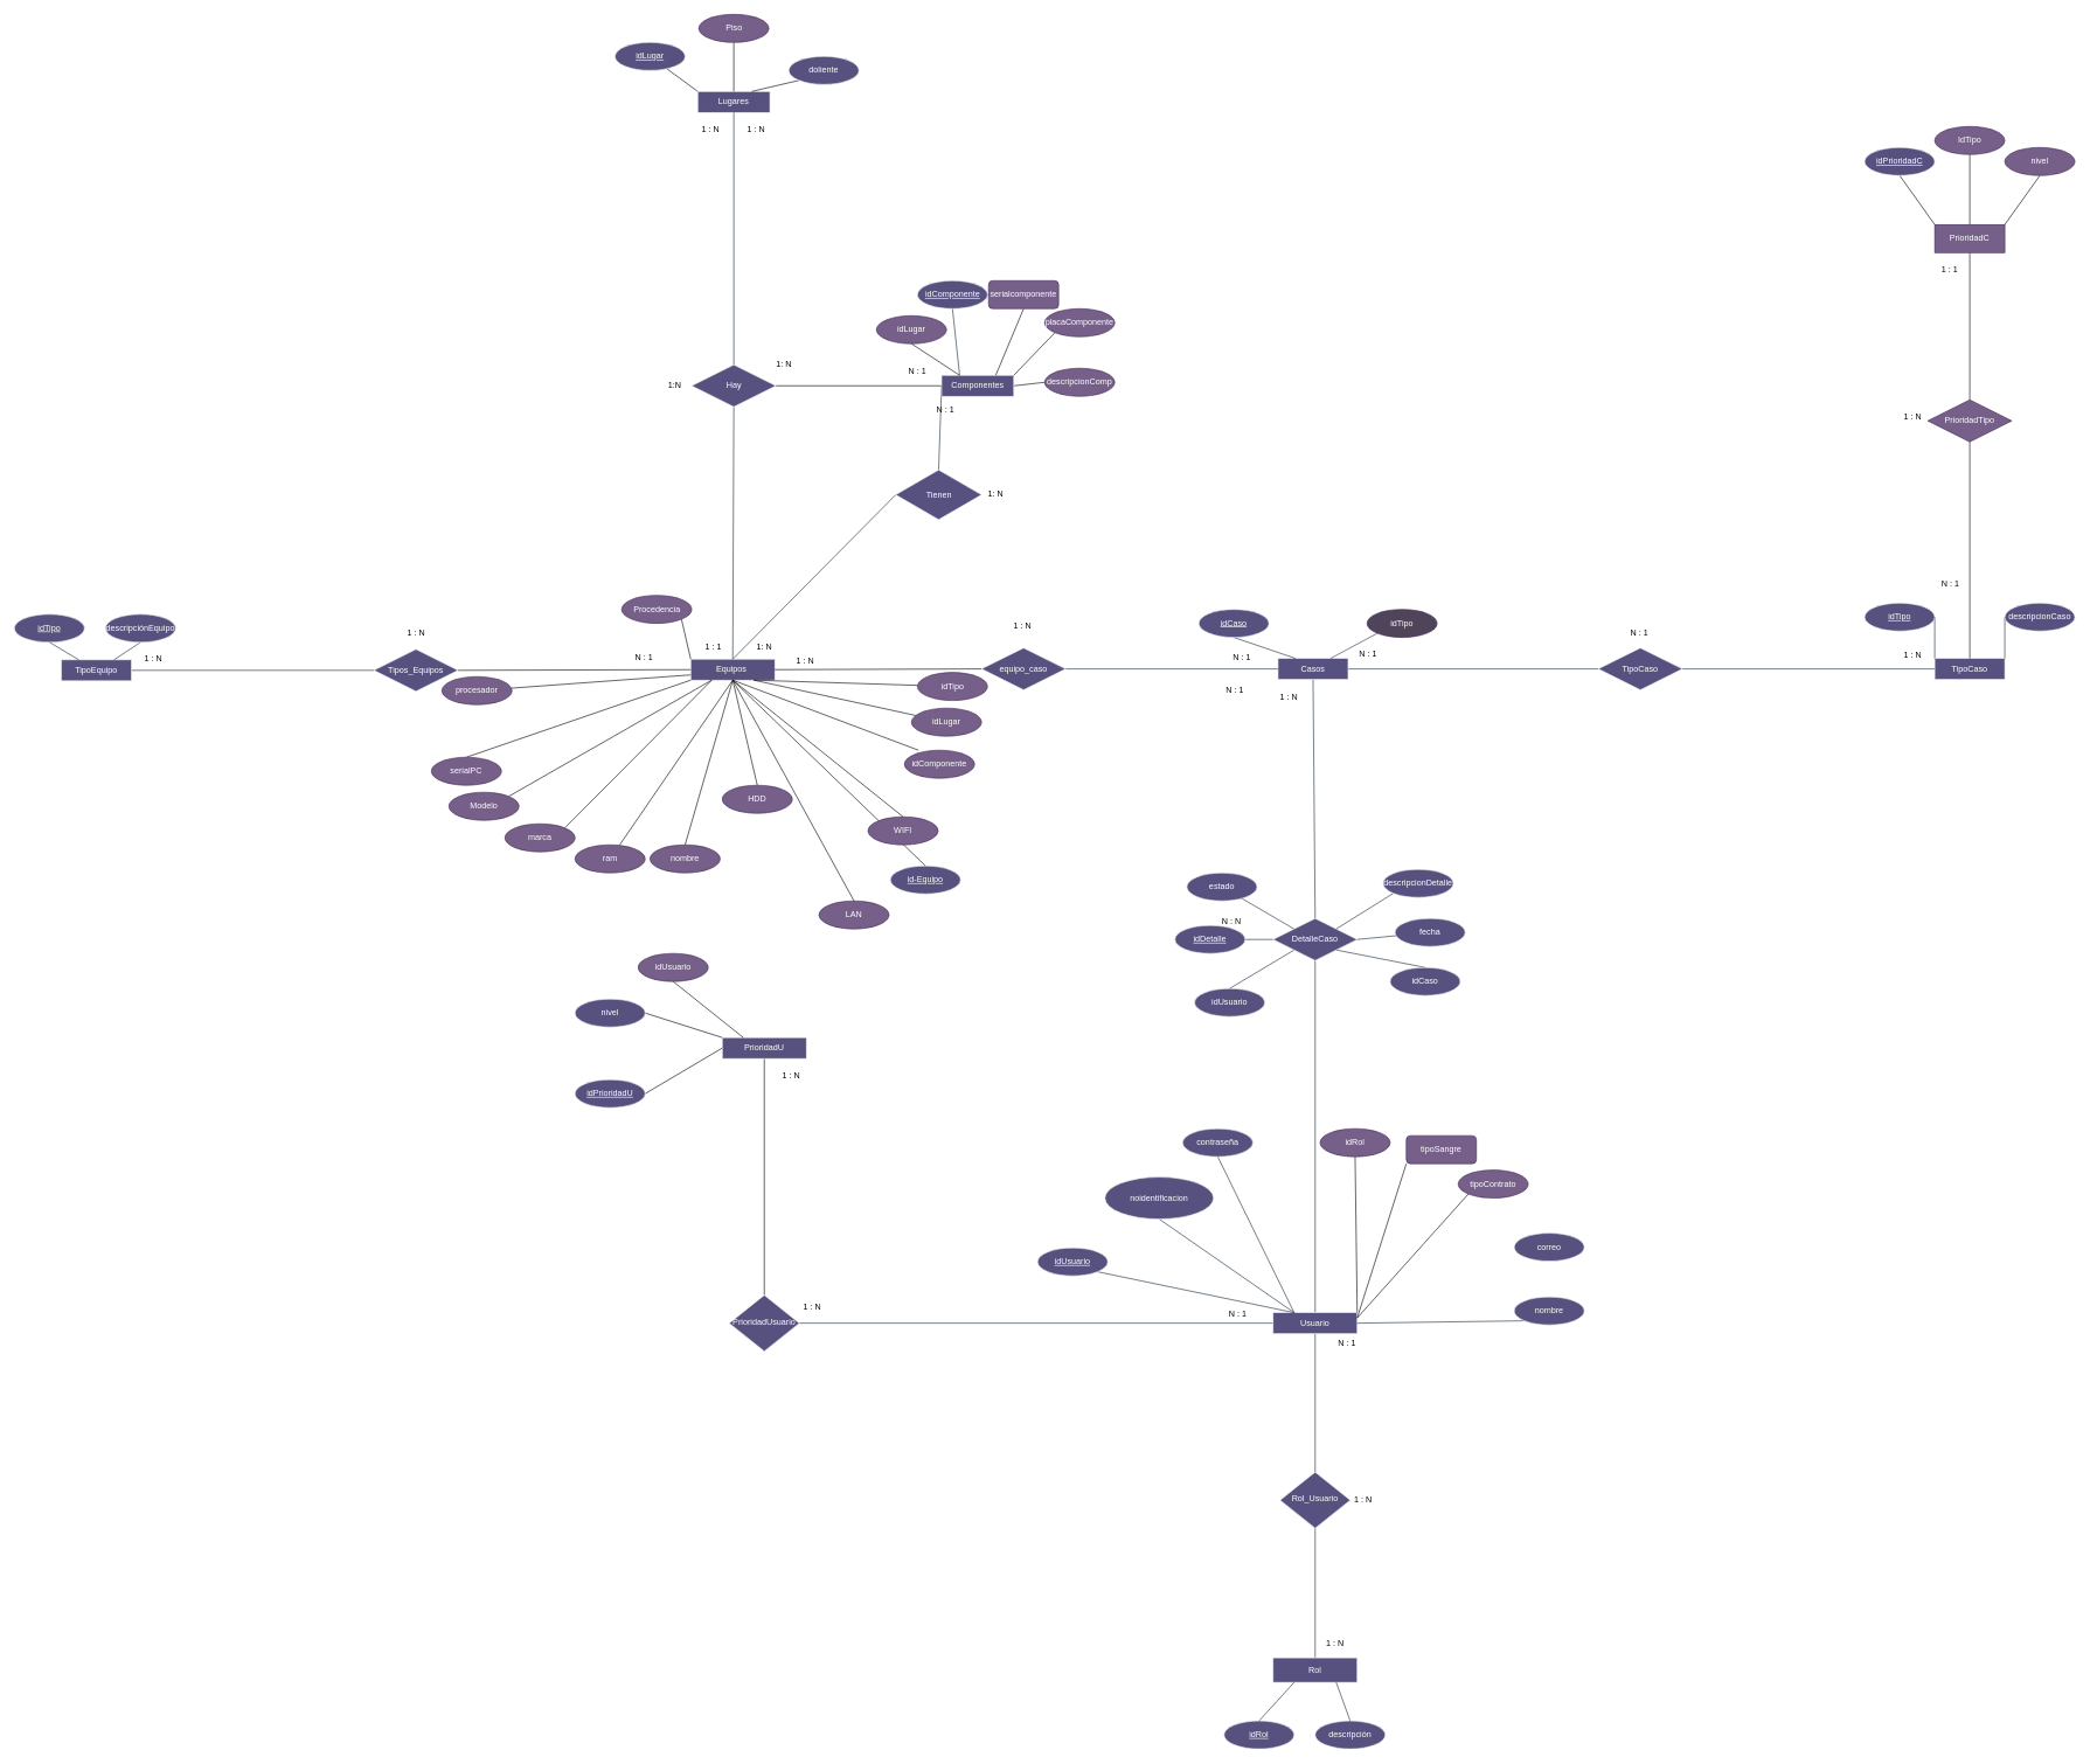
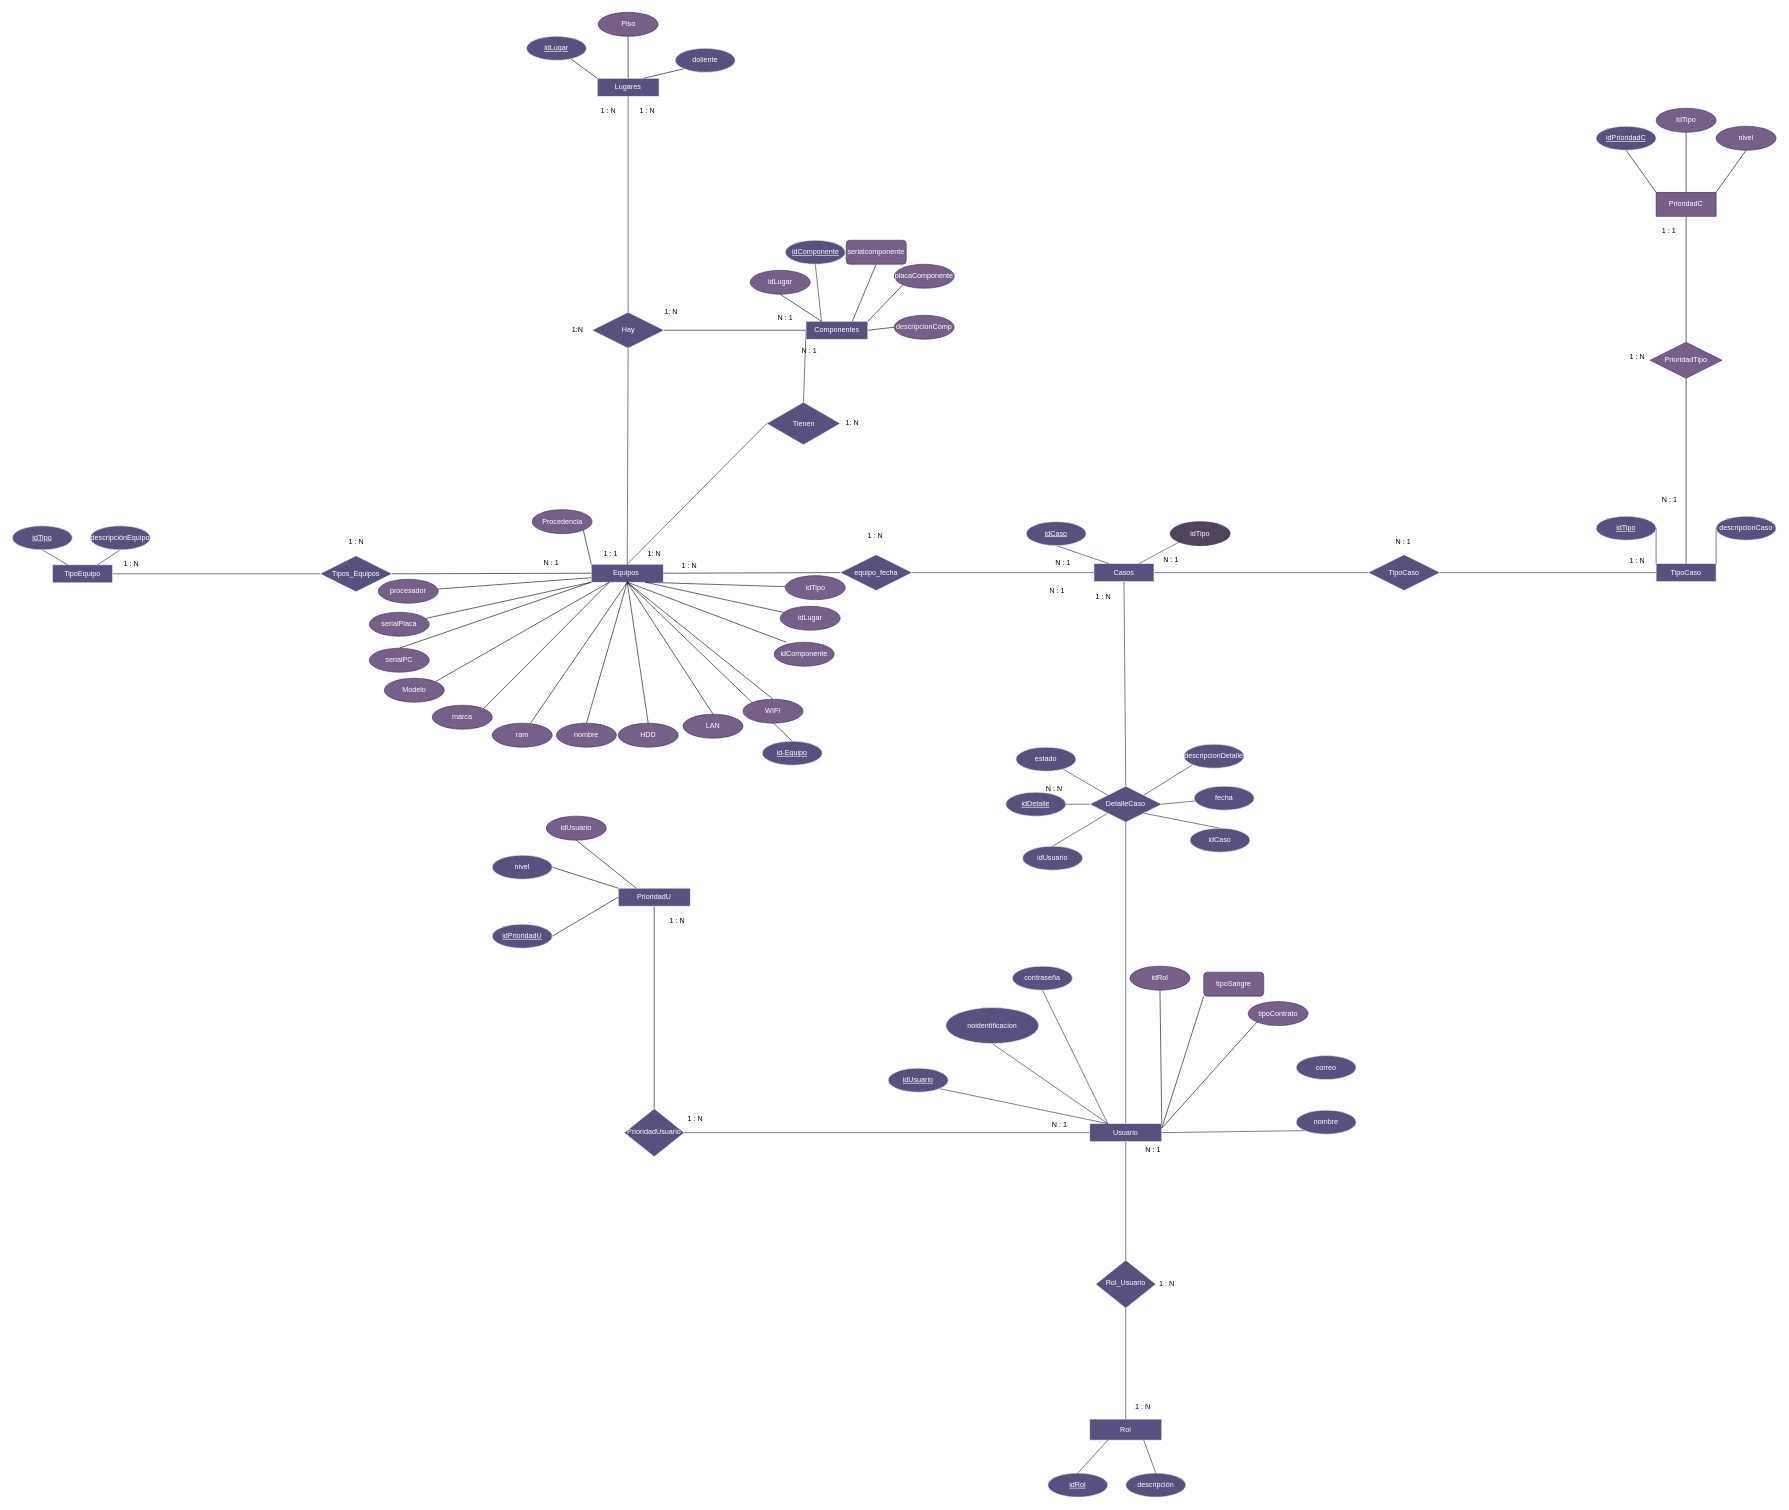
- <mxCell id="38" value="equipo_caso" style="shape=rhombus;perimeter=rhombusPerimeter;whiteSpace=wrap;html=1;align=center;labelBackgroundColor=none;fillColor=#56517E;strokeColor=#EEEEEE;fontColor=#FFFFFF;" vertex="1" parent="1"><mxGeometry x="1400" y="924" width="120" height="60" as="geometry" /></mxCell>
+ <mxCell id="38" value="equipo_fecha" style="shape=rhombus;perimeter=rhombusPerimeter;whiteSpace=wrap;html=1;align=center;labelBackgroundColor=none;fillColor=#56517E;strokeColor=#EEEEEE;fontColor=#FFFFFF;" vertex="1" parent="1"><mxGeometry x="1400" y="924" width="120" height="60" as="geometry" /></mxCell>
+ <mxCell id="119" style="edgeStyle=none;rounded=0;orthogonalLoop=1;jettySize=auto;html=1;strokeColor=default;align=center;verticalAlign=middle;fontFamily=Helvetica;fontSize=11;fontColor=default;labelBackgroundColor=default;endArrow=none;endFill=0;entryX=0;entryY=1;entryDx=0;entryDy=0;" edge="1" parent="1" source="120" target="3"><mxGeometry relative="1" as="geometry" /></mxCell>
+ <mxCell id="120" value="serialPlaca" style="ellipse;whiteSpace=wrap;html=1;align=center;fillColor=#76608a;fontColor=#ffffff;strokeColor=#432D57;" vertex="1" parent="1"><mxGeometry x="615" y="1020" width="100" height="40" as="geometry" /></mxCell>
- <mxCell id="177" value="HDD" style="ellipse;whiteSpace=wrap;html=1;align=center;fillColor=#76608a;fontColor=#ffffff;strokeColor=#432D57;" vertex="1" parent="1"><mxGeometry x="1030" y="1120" width="100" height="40" as="geometry" /></mxCell>
+ <mxCell id="177" value="HDD" style="ellipse;whiteSpace=wrap;html=1;align=center;fillColor=#76608a;fontColor=#ffffff;strokeColor=#432D57;" vertex="1" parent="1"><mxGeometry x="1030" y="1205" width="100" height="40" as="geometry" /></mxCell>
- <mxCell id="179" value="LAN" style="ellipse;whiteSpace=wrap;html=1;align=center;fillColor=#76608a;fontColor=#ffffff;strokeColor=#432D57;" vertex="1" parent="1"><mxGeometry x="1168" y="1285" width="100" height="40" as="geometry" /></mxCell>
+ <mxCell id="179" value="LAN" style="ellipse;whiteSpace=wrap;html=1;align=center;fillColor=#76608a;fontColor=#ffffff;strokeColor=#432D57;" vertex="1" parent="1"><mxGeometry x="1138" y="1190" width="100" height="40" as="geometry" /></mxCell>
